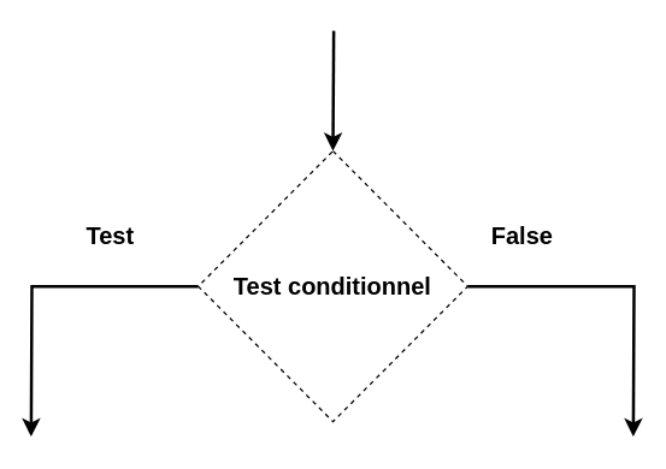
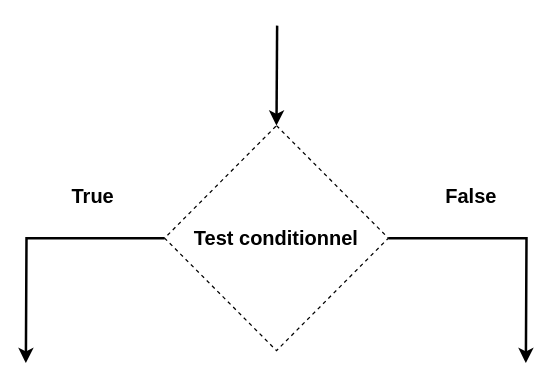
- <mxCell id="7" value="False" style="text;strokeColor=none;fillColor=none;align=left;verticalAlign=middle;spacingLeft=4;spacingRight=4;overflow=hidden;points=[[0,0.5],[1,0.5]];portConstraint=eastwest;rotatable=0;fontSize=16;fontStyle=1" vertex="1" parent="1"><mxGeometry x="320" y="140" width="80" height="30" as="geometry" /></mxCell>
+ <mxCell id="7" value="False" style="text;strokeColor=none;fillColor=none;align=left;verticalAlign=middle;spacingLeft=4;spacingRight=4;overflow=hidden;points=[[0,0.5],[1,0.5]];portConstraint=eastwest;rotatable=0;fontSize=16;fontStyle=1" vertex="1" parent="1"><mxGeometry x="350" y="140" width="80" height="30" as="geometry" /></mxCell>
- <mxCell id="6" value="Test" style="text;strokeColor=none;fillColor=none;align=left;verticalAlign=middle;spacingLeft=4;spacingRight=4;overflow=hidden;points=[[0,0.5],[1,0.5]];portConstraint=eastwest;rotatable=0;fontSize=16;fontStyle=1" vertex="1" parent="1"><mxGeometry x="51" y="140" width="80" height="30" as="geometry" /></mxCell>
+ <mxCell id="6" value="True" style="text;strokeColor=none;fillColor=none;align=left;verticalAlign=middle;spacingLeft=4;spacingRight=4;overflow=hidden;points=[[0,0.5],[1,0.5]];portConstraint=eastwest;rotatable=0;fontSize=16;fontStyle=1" vertex="1" parent="1"><mxGeometry x="51" y="140" width="80" height="30" as="geometry" /></mxCell>
